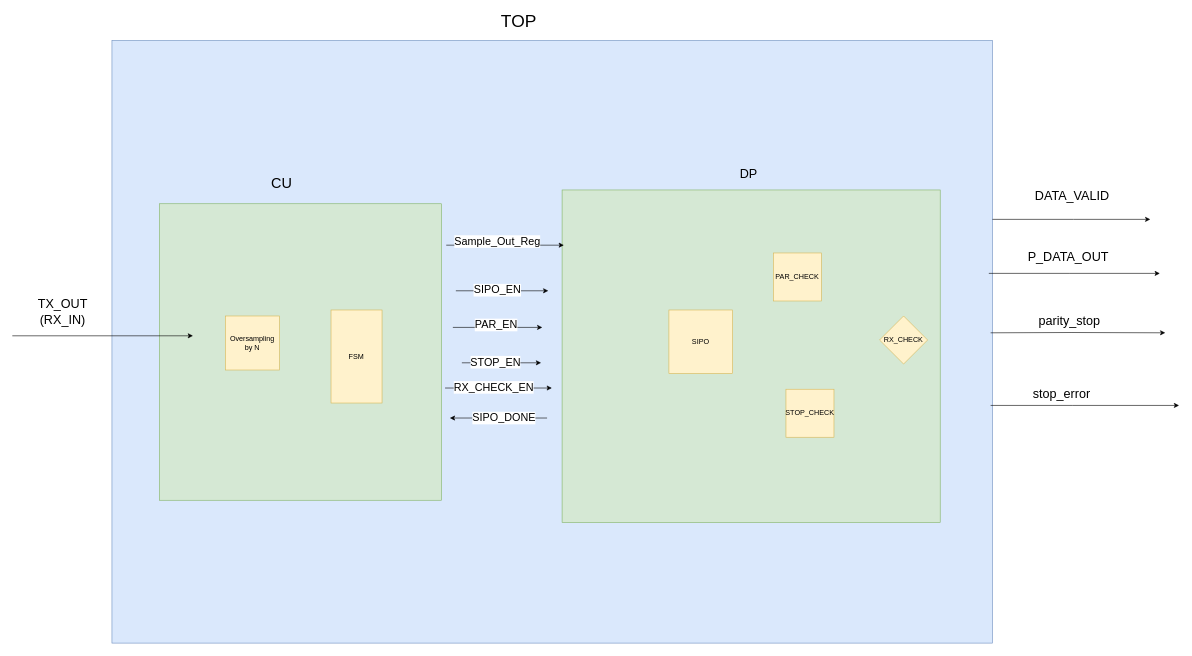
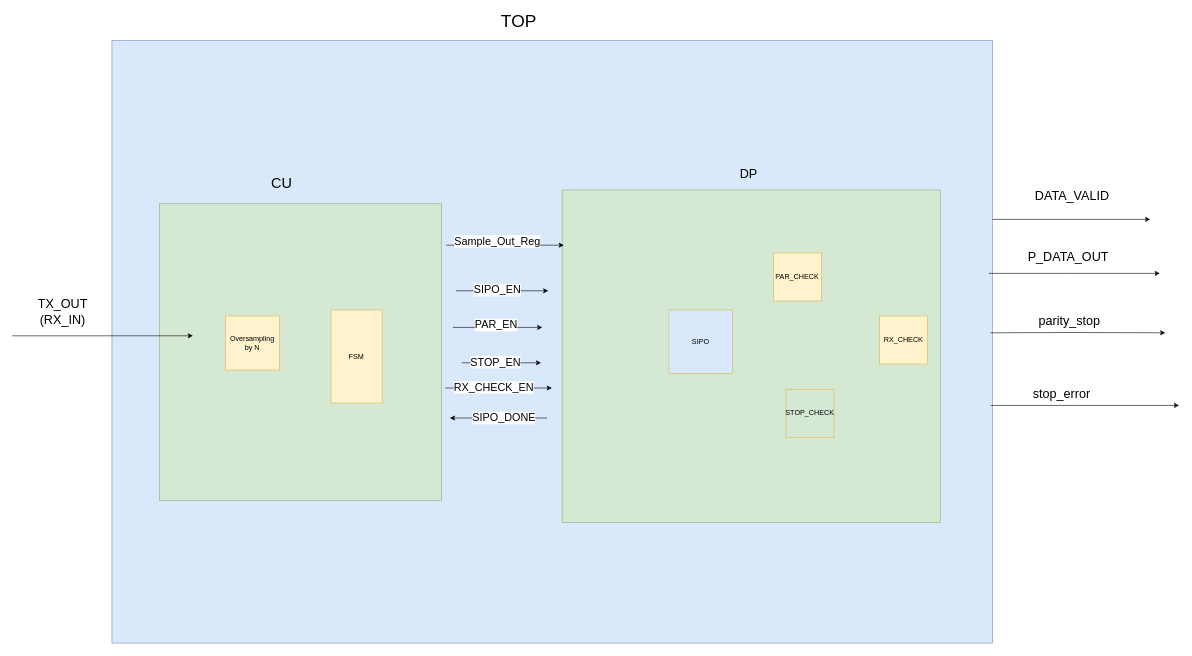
- <mxCell id="11" value="RX_CHECK" style="rhombus;whiteSpace=wrap;html=1;aspect=fixed;fillColor=#fff2cc;strokeColor=#d6b656;" vertex="1" parent="1"><mxGeometry x="1465" y="526" width="80" height="80" as="geometry" /></mxCell>
+ <mxCell id="11" value="RX_CHECK" style="whiteSpace=wrap;html=1;aspect=fixed;fillColor=#fff2cc;strokeColor=#d6b656;" vertex="1" parent="1"><mxGeometry x="1465" y="526" width="80" height="80" as="geometry" /></mxCell>
- <mxCell id="8" value="SIPO" style="whiteSpace=wrap;html=1;aspect=fixed;fillColor=#fff2cc;strokeColor=#d6b656;" vertex="1" parent="1"><mxGeometry x="1114" y="516" width="106" height="106" as="geometry" /></mxCell>
+ <mxCell id="8" value="SIPO" style="whiteSpace=wrap;html=1;aspect=fixed;fillColor=#dae8fc;strokeColor=#d6b656;" vertex="1" parent="1"><mxGeometry x="1114" y="516" width="106" height="106" as="geometry" /></mxCell>
- <mxCell id="10" value="STOP_CHECK" style="whiteSpace=wrap;html=1;aspect=fixed;fillColor=#fff2cc;strokeColor=#d6b656;" vertex="1" parent="1"><mxGeometry x="1309" y="648" width="80" height="80" as="geometry" /></mxCell>
+ <mxCell id="10" value="STOP_CHECK" style="whiteSpace=wrap;html=1;aspect=fixed;fillColor=#d5e8d4;strokeColor=#d6b656;" vertex="1" parent="1"><mxGeometry x="1309" y="648" width="80" height="80" as="geometry" /></mxCell>
